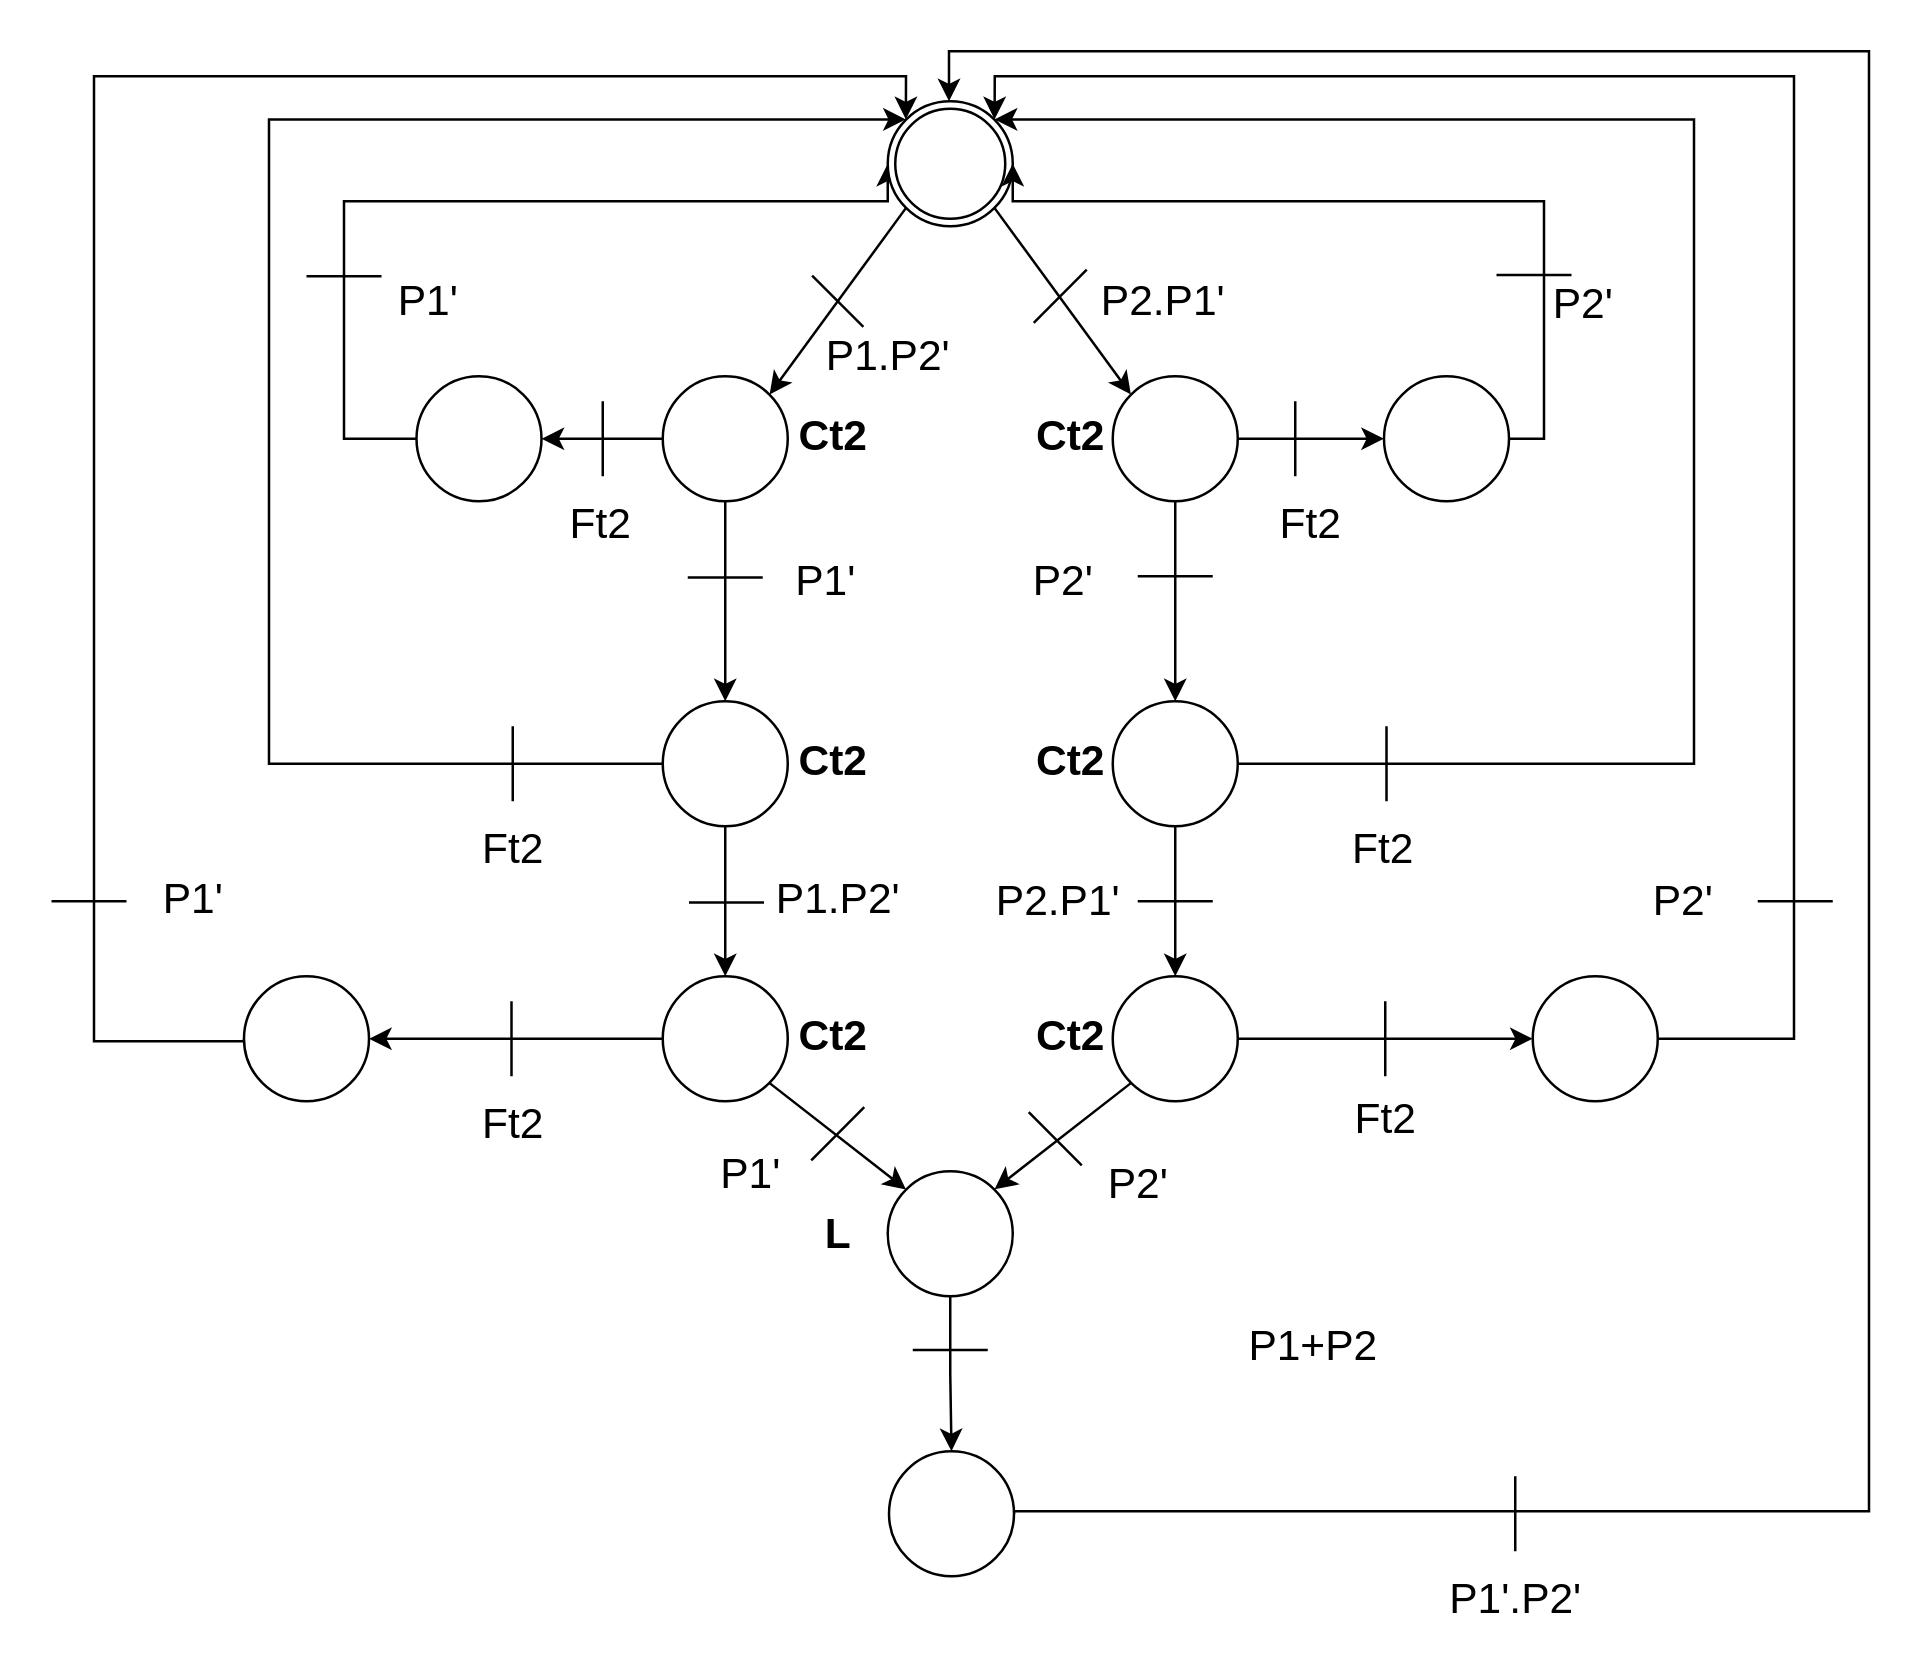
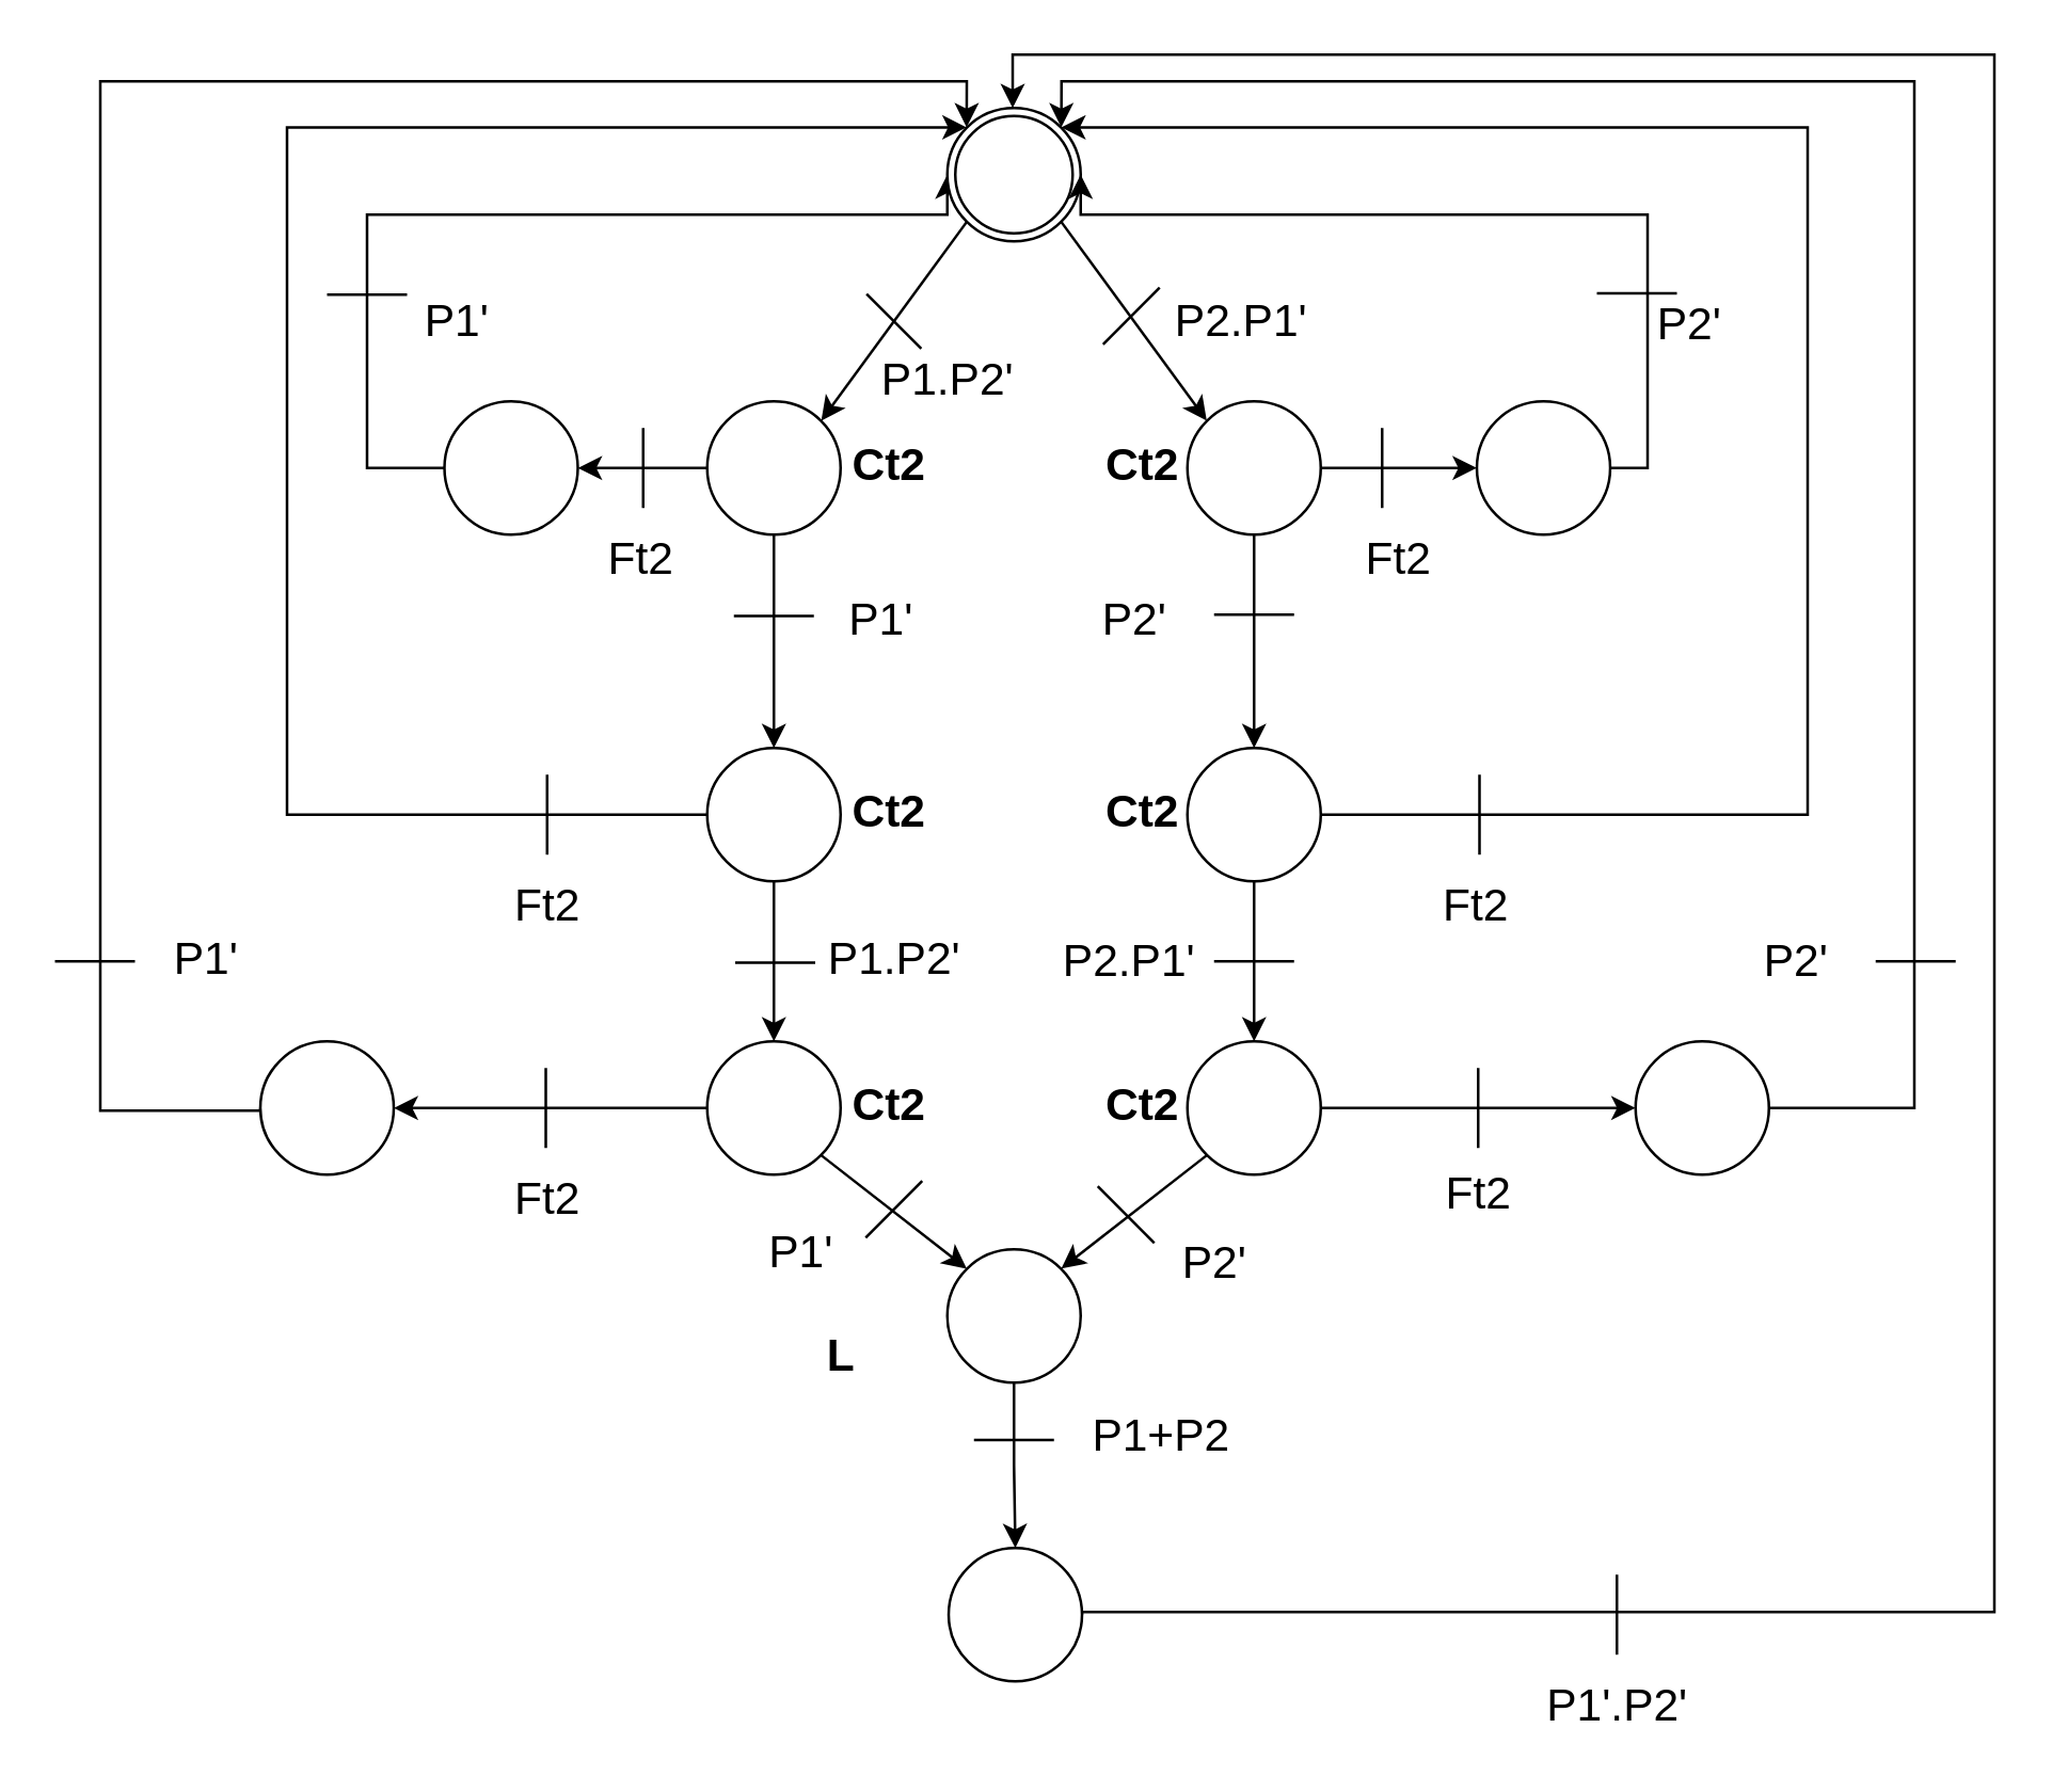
- <mxCell id="51" value="L" style="text;html=1;strokeColor=none;fillColor=none;align=center;verticalAlign=middle;whiteSpace=wrap;rounded=0;labelBackgroundColor=#ffffff;fontStyle=1;fontSize=17;" vertex="1" parent="1"><mxGeometry x="314.5" y="484" width="40" height="20" as="geometry" /></mxCell>
+ <mxCell id="51" value="L" style="text;html=1;strokeColor=none;fillColor=none;align=center;verticalAlign=middle;whiteSpace=wrap;rounded=0;labelBackgroundColor=#ffffff;fontStyle=1;fontSize=17;" vertex="1" parent="1"><mxGeometry x="294.5" y="499" width="40" height="20" as="geometry" /></mxCell>
- <mxCell id="63" value="P1+P2" style="text;html=1;strokeColor=none;fillColor=none;align=center;verticalAlign=middle;whiteSpace=wrap;rounded=0;labelBackgroundColor=#ffffff;fontSize=17;" vertex="1" parent="1"><mxGeometry x="504.5" y="529" width="40" height="20" as="geometry" /></mxCell>
+ <mxCell id="63" value="P1+P2" style="text;html=1;strokeColor=none;fillColor=none;align=center;verticalAlign=middle;whiteSpace=wrap;rounded=0;labelBackgroundColor=#ffffff;fontSize=17;" vertex="1" parent="1"><mxGeometry x="414.5" y="529" width="40" height="20" as="geometry" /></mxCell>
